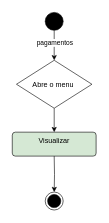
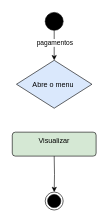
- <mxCell id="6" value="Abre o menu " style="rhombus;" vertex="1" parent="1"><mxGeometry x="27" y="100" width="126" height="80" as="geometry" /></mxCell>
+ <mxCell id="6" value="Abre o menu " style="rhombus;fillColor=#dae8fc;" vertex="1" parent="1"><mxGeometry x="27" y="100" width="126" height="80" as="geometry" /></mxCell>
- <mxCell id="5" value="" style="edgeStyle=orthogonalEdgeStyle;rounded=0;orthogonalLoop=1;jettySize=auto;html=1;" edge="1" parent="1" source="6" target="7"><mxGeometry relative="1" as="geometry" /></mxCell>
